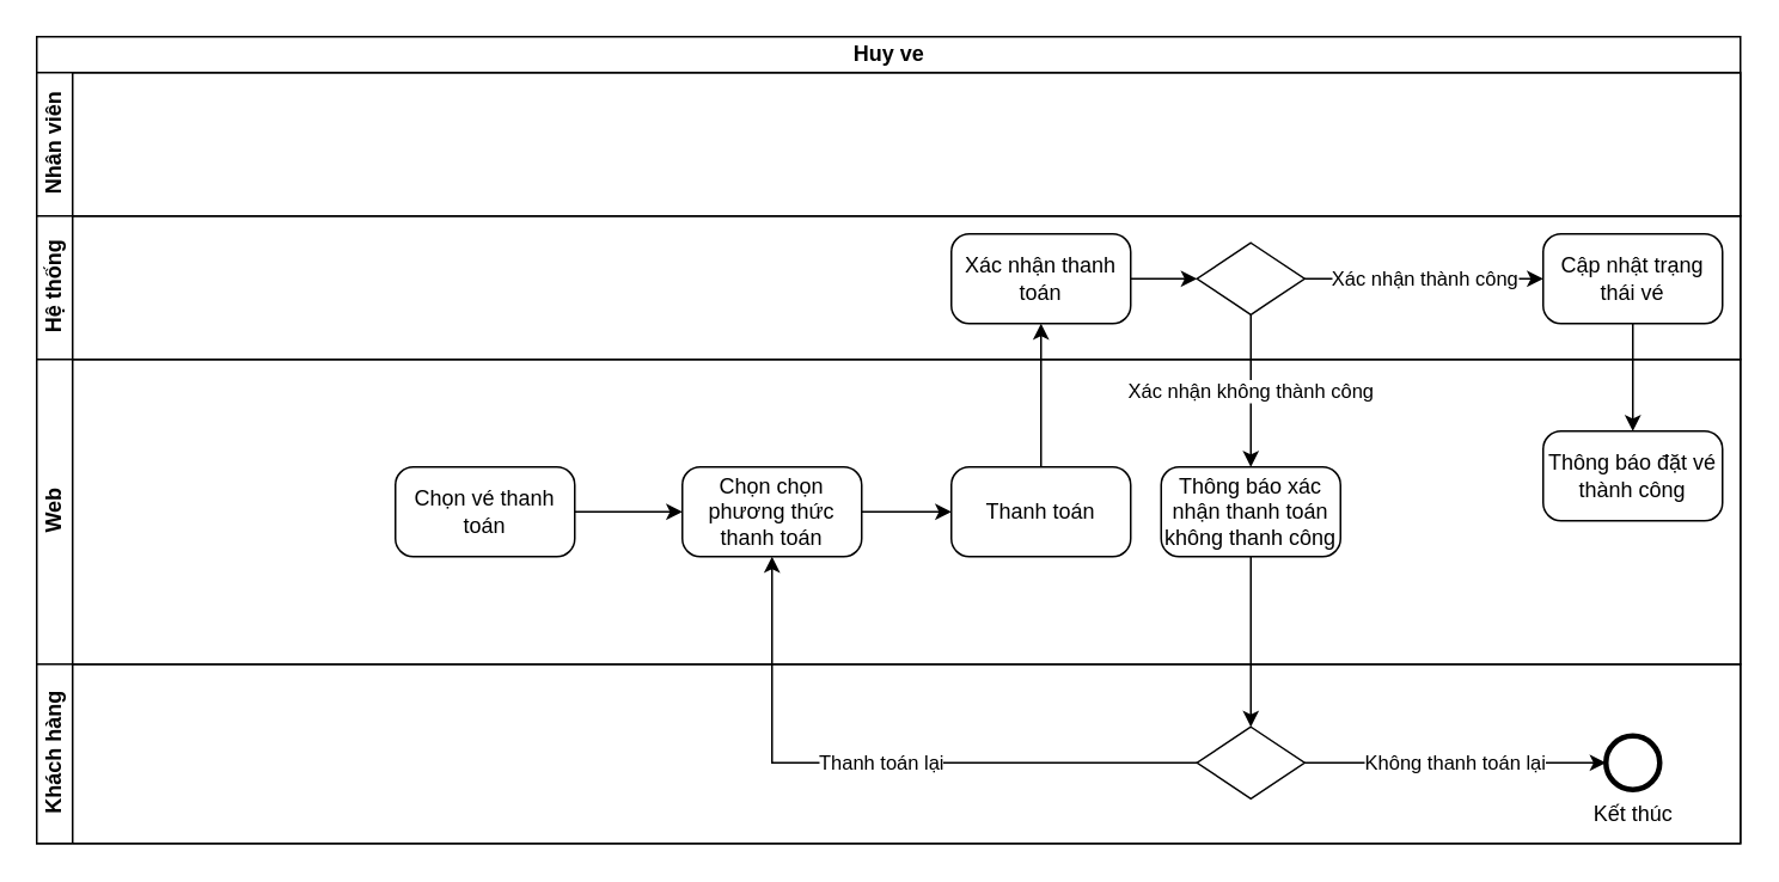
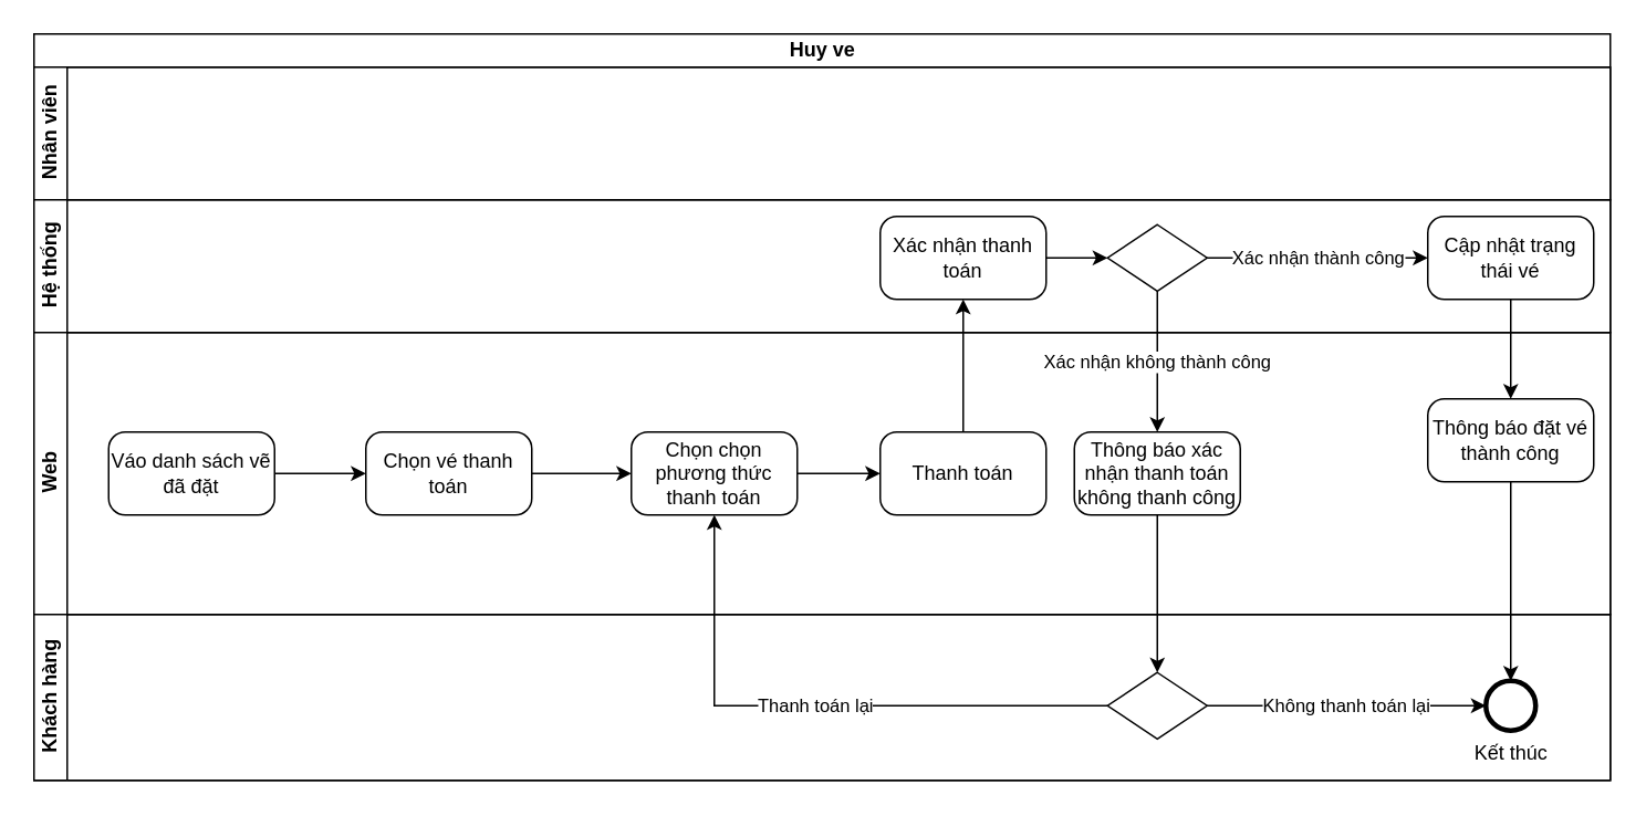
+ <mxCell id="11" value="Váo danh sách vẽ đã đặt" style="points=[[0.25,0,0],[0.5,0,0],[0.75,0,0],[1,0.25,0],[1,0.5,0],[1,0.75,0],[0.75,1,0],[0.5,1,0],[0.25,1,0],[0,0.75,0],[0,0.5,0],[0,0.25,0]];shape=mxgraph.bpmn.task;whiteSpace=wrap;rectStyle=rounded;size=10;html=1;container=1;expand=0;collapsible=0;taskMarker=abstract;" vertex="1" parent="10"><mxGeometry x="45" y="60" width="100" height="50" as="geometry" /></mxCell>
+ <mxCell id="13" style="edgeStyle=orthogonalEdgeStyle;rounded=0;orthogonalLoop=1;jettySize=auto;html=1;entryX=0;entryY=0.5;entryDx=0;entryDy=0;entryPerimeter=0;" edge="1" parent="10" source="11" target="12"><mxGeometry relative="1" as="geometry" /></mxCell>
+ <mxCell id="28" style="edgeStyle=orthogonalEdgeStyle;rounded=0;orthogonalLoop=1;jettySize=auto;html=1;entryX=0.5;entryY=0;entryDx=0;entryDy=0;entryPerimeter=0;" edge="1" parent="2" source="18" target="21"><mxGeometry relative="1" as="geometry" /></mxCell>
